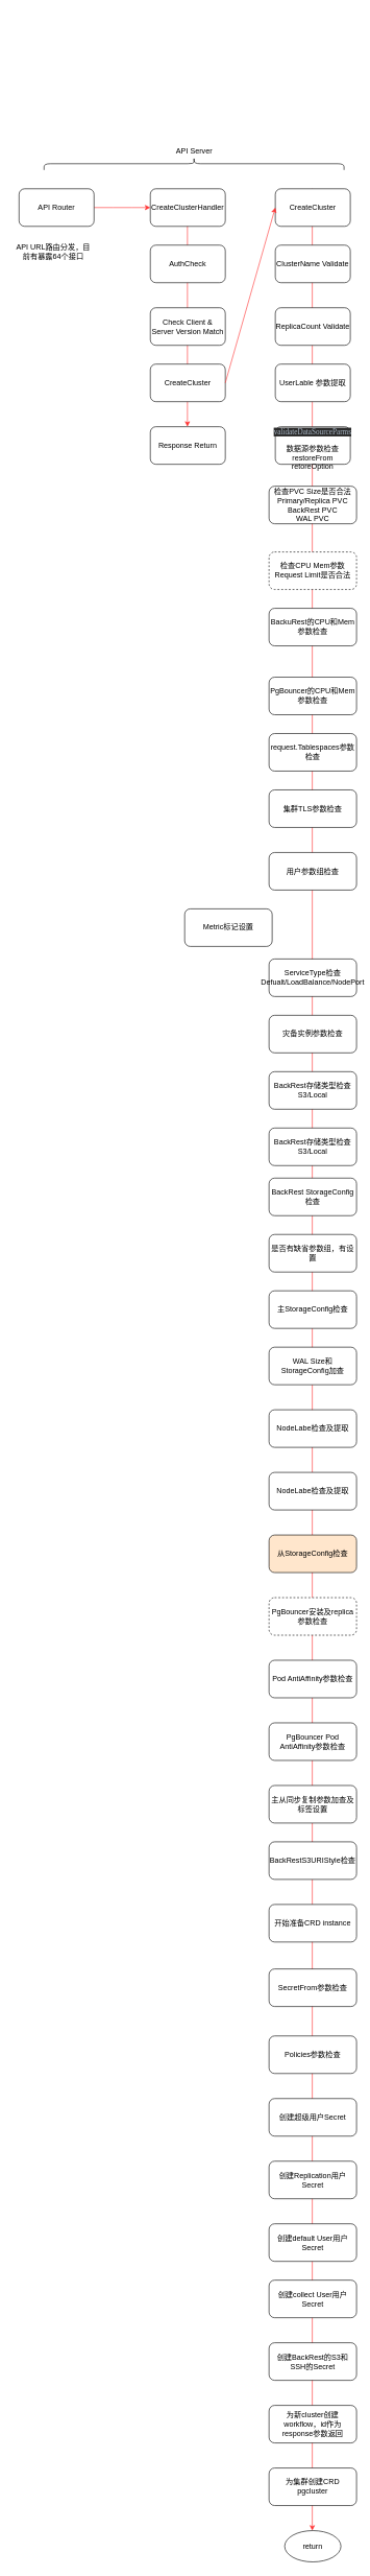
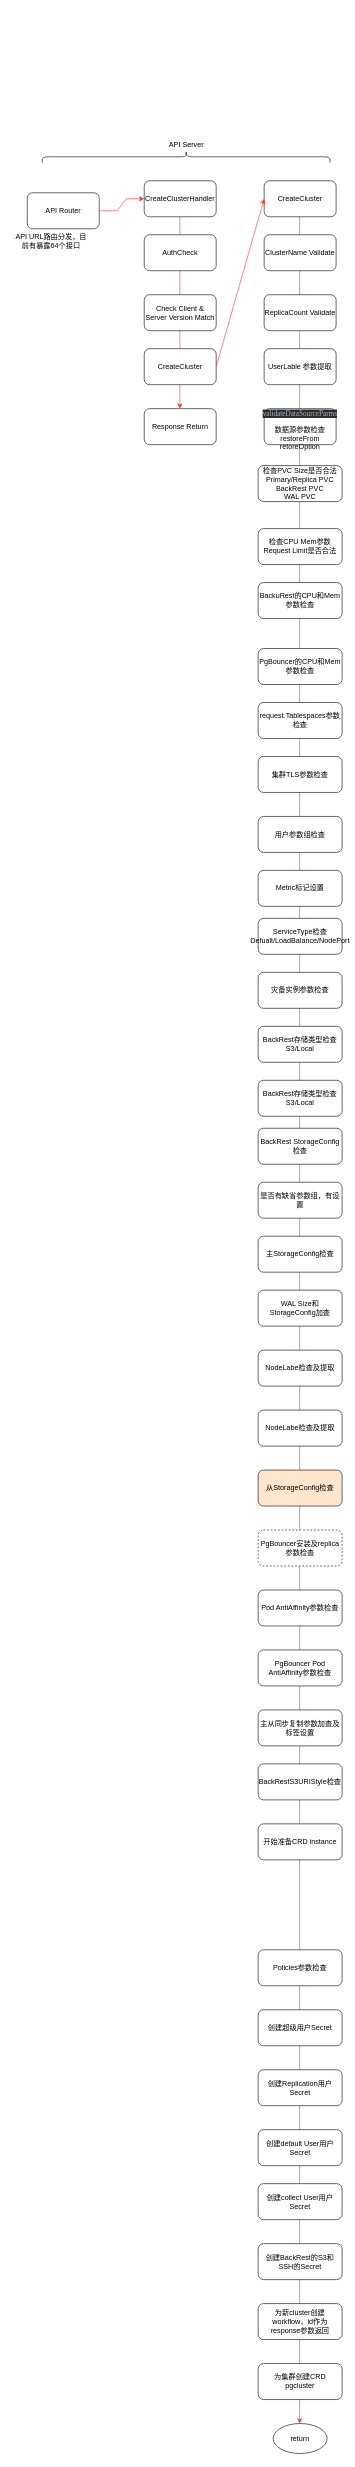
- <mxCell id="51" value="&lt;span&gt;API Router&lt;/span&gt;" style="rounded=1;whiteSpace=wrap;html=1;" vertex="1" parent="1"><mxGeometry x="30" y="300" width="120" height="60" as="geometry" /></mxCell>
+ <mxCell id="51" value="&lt;span&gt;API Router&lt;/span&gt;" style="rounded=1;whiteSpace=wrap;html=1;" vertex="1" parent="1"><mxGeometry x="45" y="320" width="120" height="60" as="geometry" /></mxCell>
- <mxCell id="16" value="检查CPU Mem参数Request Limit是否合法" style="rounded=1;whiteSpace=wrap;html=1;dashed=1;" vertex="1" parent="1"><mxGeometry x="430" y="880" width="140" height="60" as="geometry" /></mxCell>
+ <mxCell id="16" value="检查CPU Mem参数Request Limit是否合法" style="rounded=1;whiteSpace=wrap;html=1;" vertex="1" parent="1"><mxGeometry x="430" y="880" width="140" height="60" as="geometry" /></mxCell>
- <mxCell id="22" value="Metric标记设置" style="rounded=1;whiteSpace=wrap;html=1;" vertex="1" parent="1"><mxGeometry x="295" y="1450" width="140" height="60" as="geometry" /></mxCell>
+ <mxCell id="22" value="Metric标记设置" style="rounded=1;whiteSpace=wrap;html=1;" vertex="1" parent="1"><mxGeometry x="430" y="1450" width="140" height="60" as="geometry" /></mxCell>
- <mxCell id="40" value="SecretFrom参数检查" style="rounded=1;whiteSpace=wrap;html=1;" vertex="1" parent="1"><mxGeometry x="430" y="3143" width="140" height="60" as="geometry" /></mxCell>
